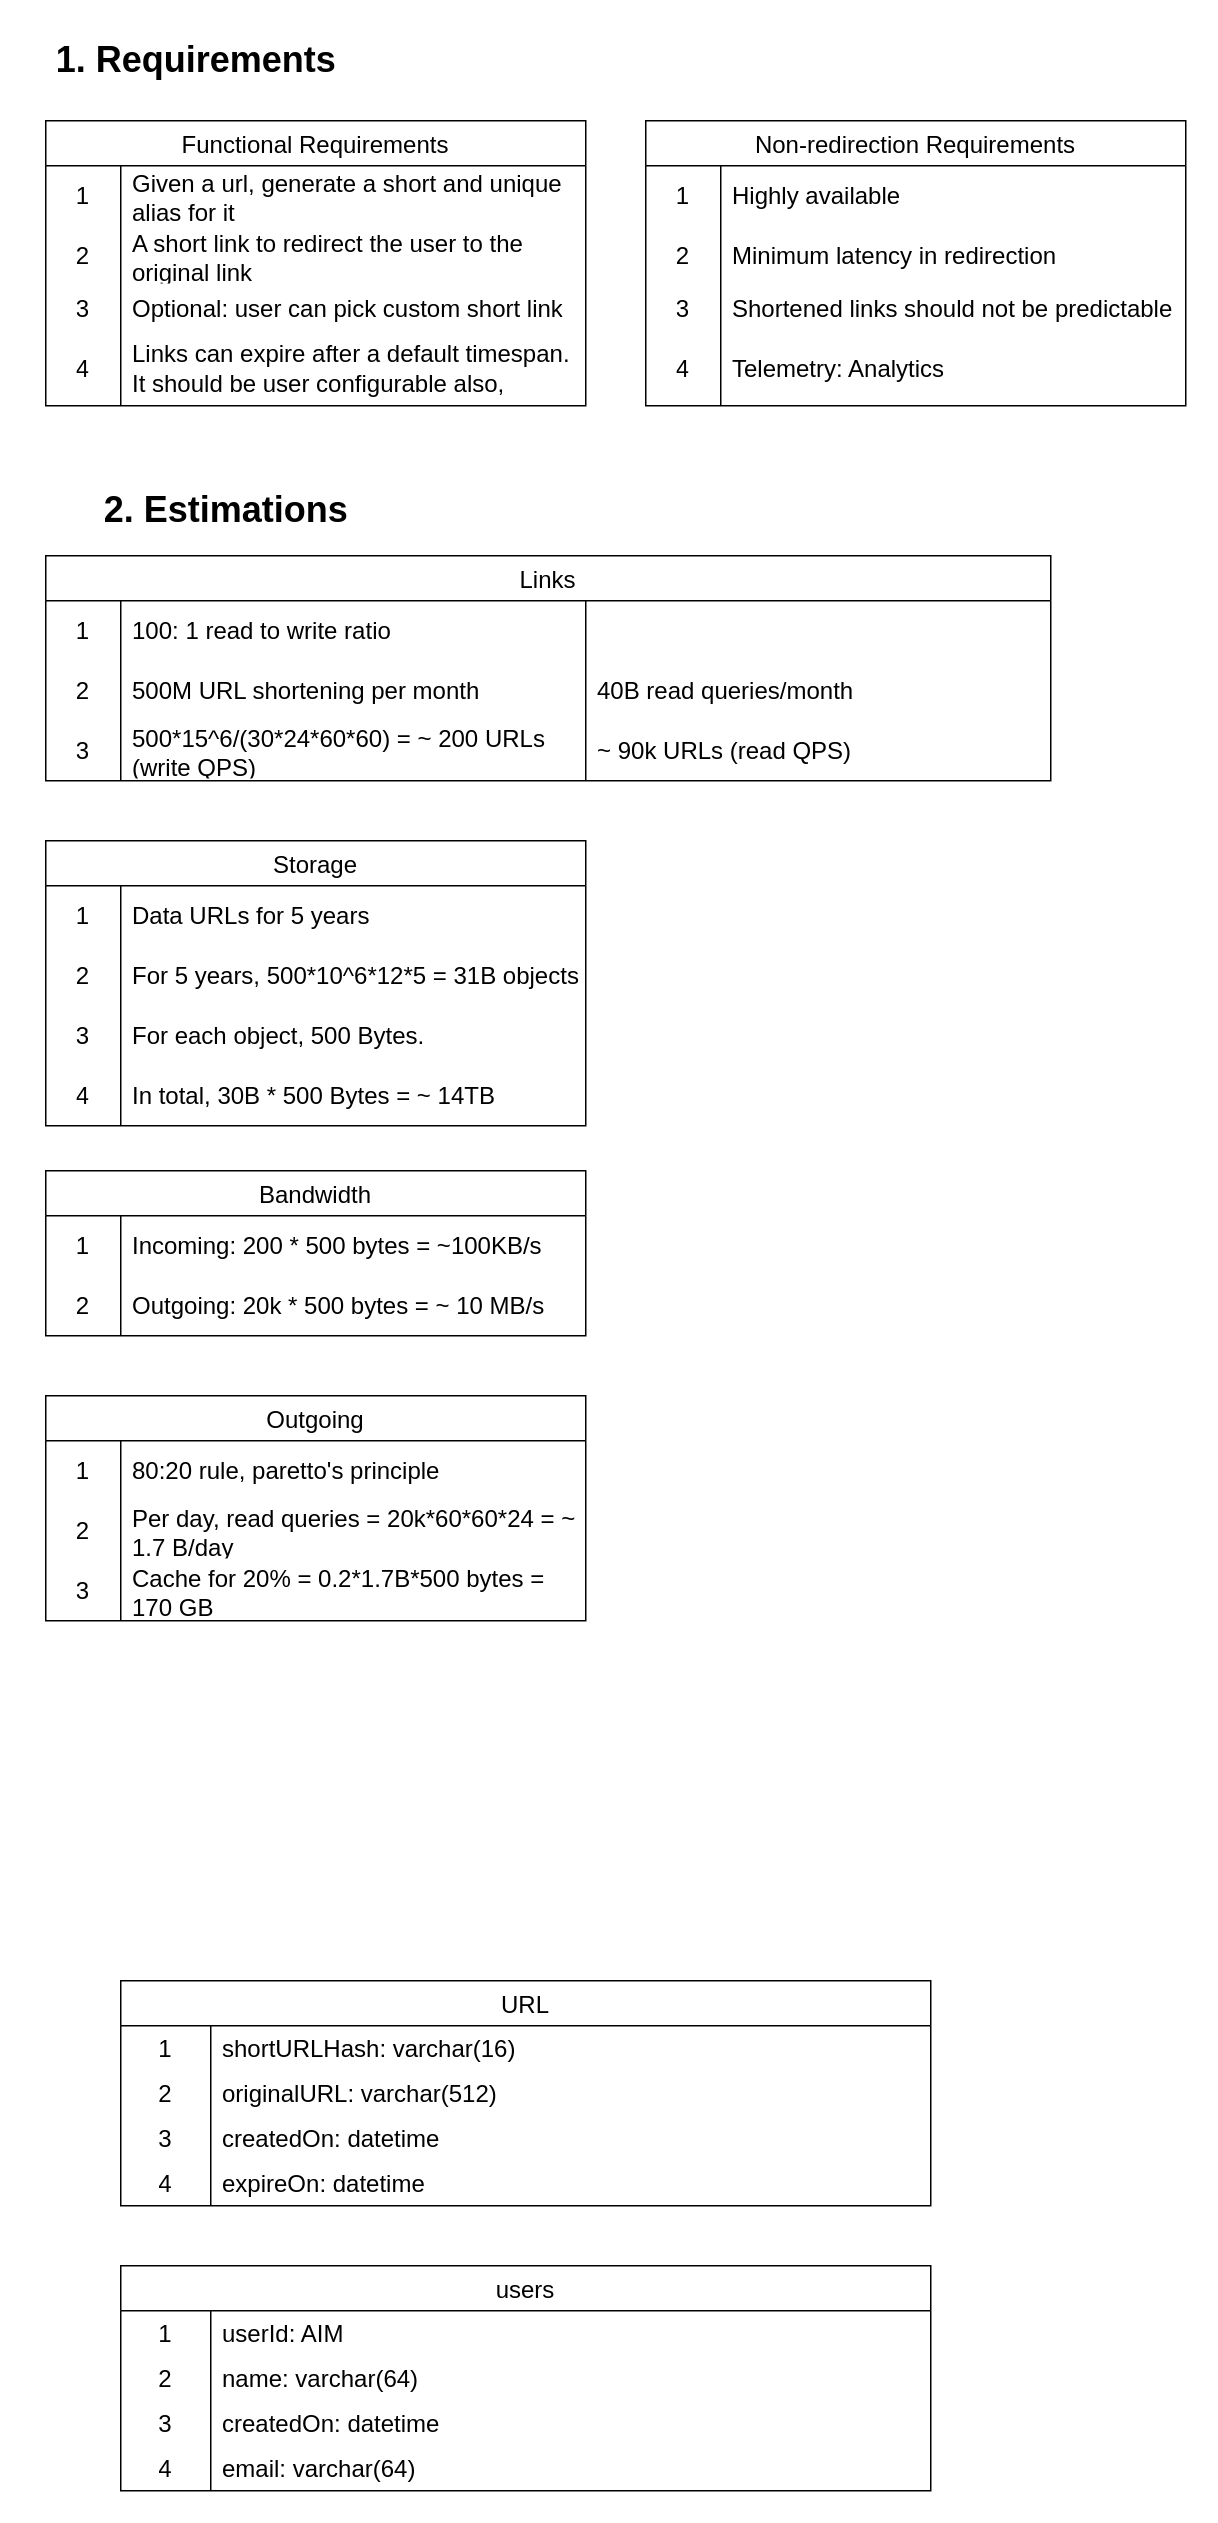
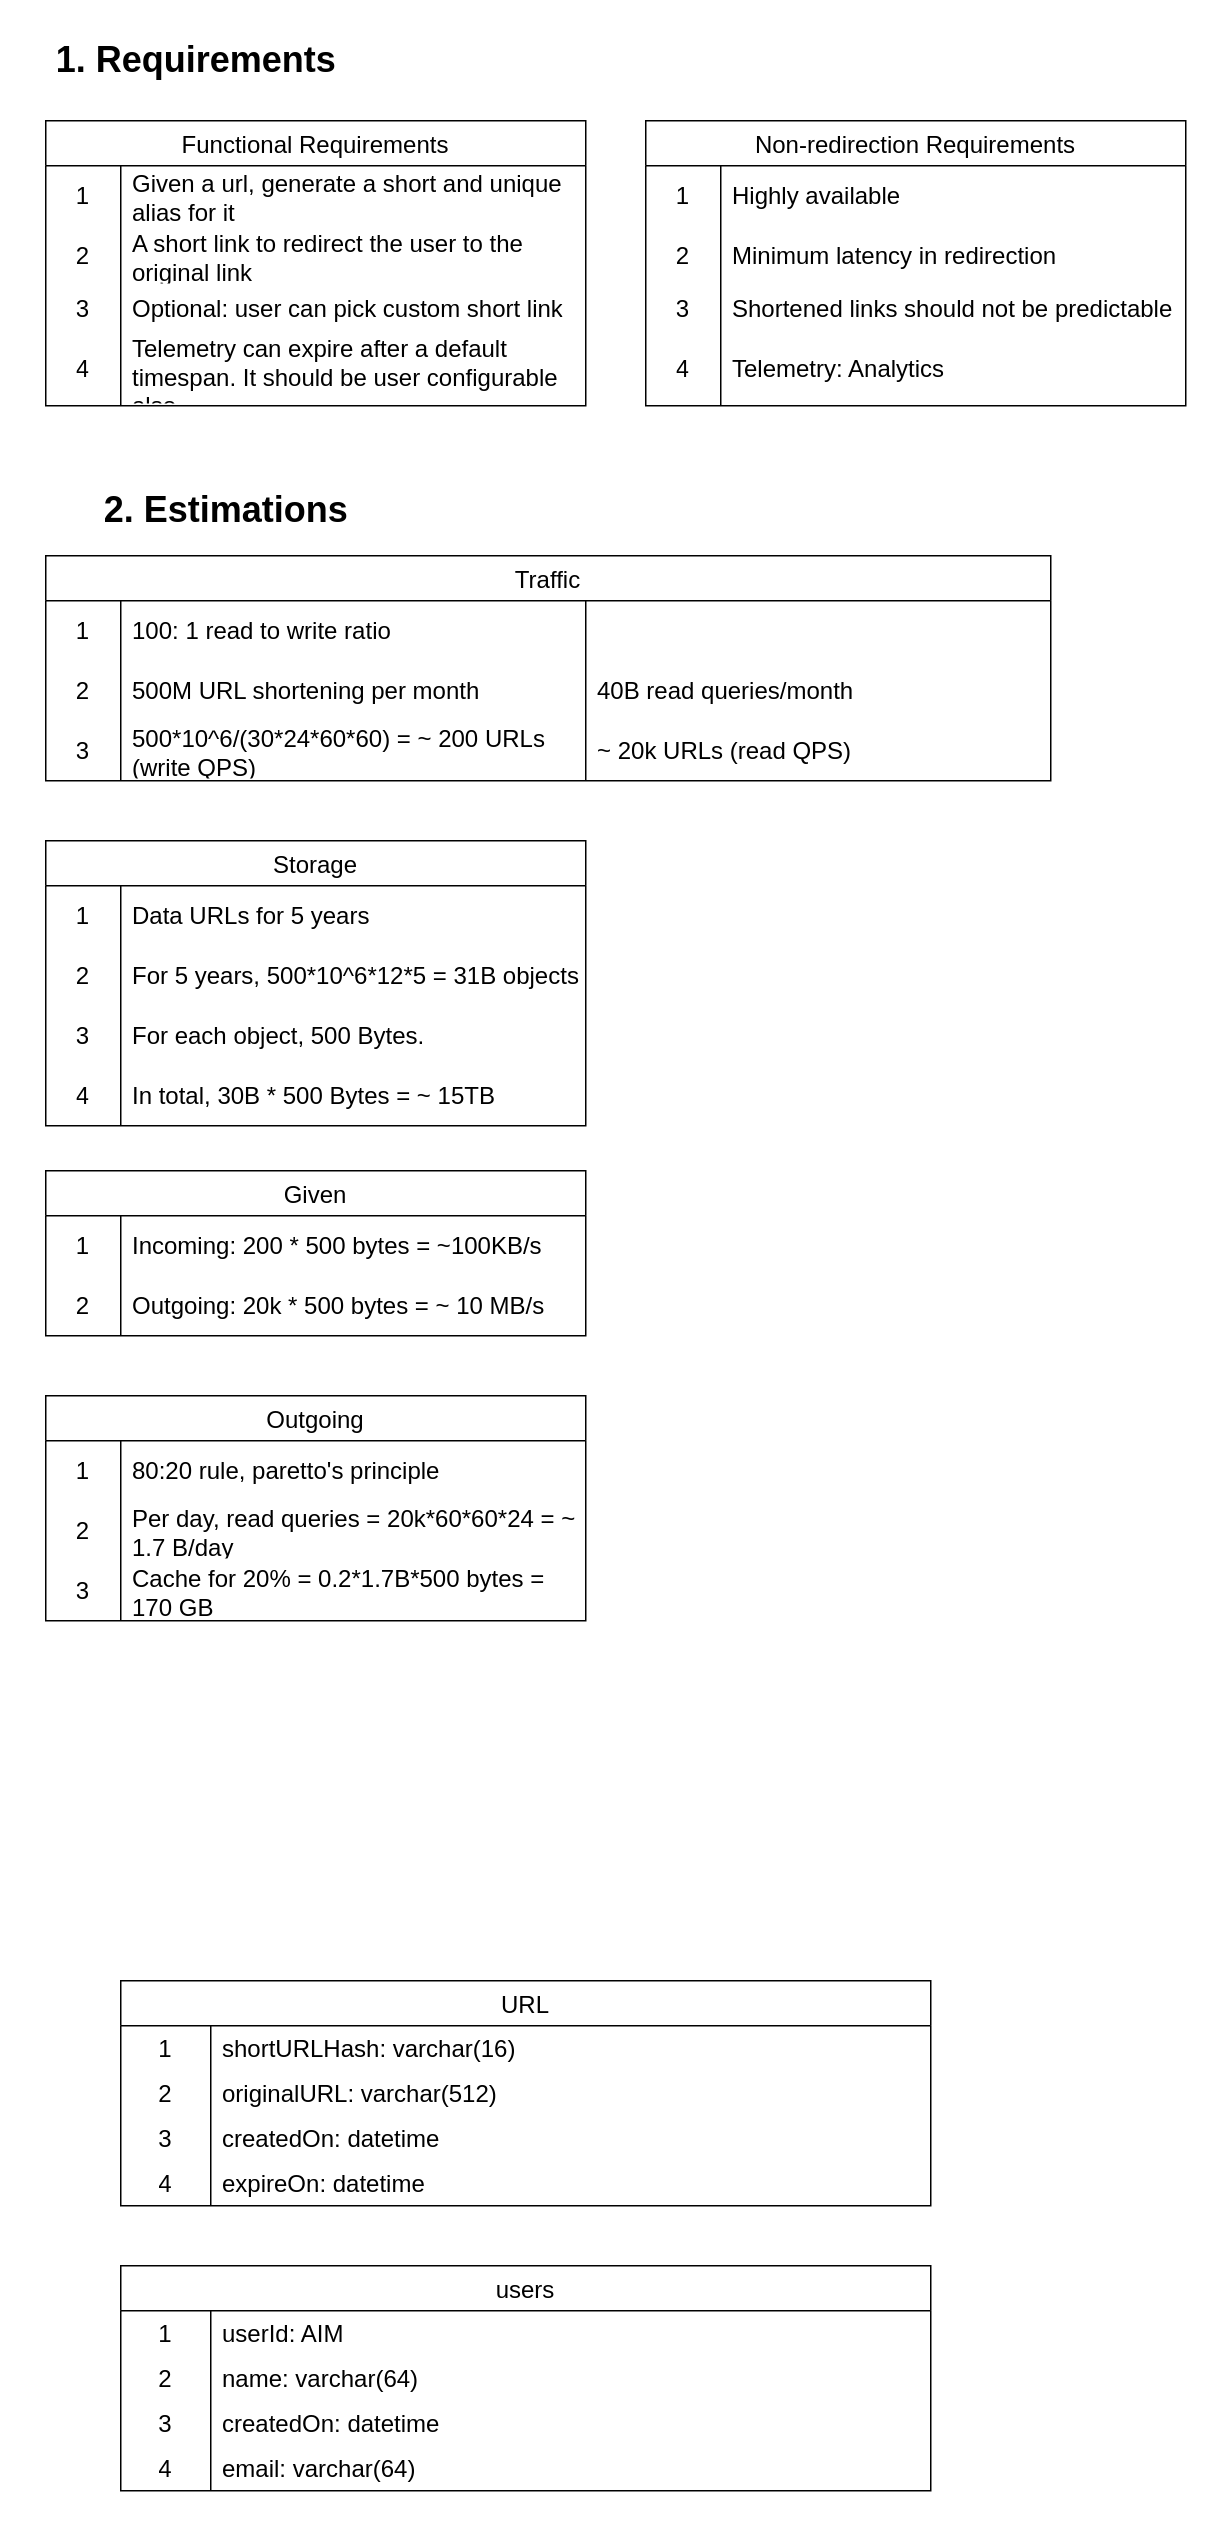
- <mxCell id="14" value="Links can expire after a default timespan. It should be user configurable also," style="shape=partialRectangle;html=1;whiteSpace=wrap;connectable=0;fillColor=none;top=0;left=0;bottom=0;right=0;align=left;spacingLeft=6;overflow=hidden;strokeColor=inherit;fontSize=16;" parent="12" vertex="1"><mxGeometry x="50" width="310" height="50" as="geometry"><mxRectangle width="310" height="50" as="alternateBounds" /></mxGeometry></mxCell>
+ <mxCell id="14" value="Telemetry can expire after a default timespan. It should be user configurable also," style="shape=partialRectangle;html=1;whiteSpace=wrap;connectable=0;fillColor=none;top=0;left=0;bottom=0;right=0;align=left;spacingLeft=6;overflow=hidden;strokeColor=inherit;fontSize=16;" parent="12" vertex="1"><mxGeometry x="50" width="310" height="50" as="geometry"><mxRectangle width="310" height="50" as="alternateBounds" /></mxGeometry></mxCell>
- <mxCell id="30" value="Links" style="shape=table;startSize=30;container=1;collapsible=0;childLayout=tableLayout;fixedRows=1;rowLines=0;fontStyle=0;strokeColor=default;fontSize=16;" parent="1" vertex="1"><mxGeometry x="30" y="370" width="670" height="150" as="geometry" /></mxCell>
+ <mxCell id="30" value="Traffic" style="shape=table;startSize=30;container=1;collapsible=0;childLayout=tableLayout;fixedRows=1;rowLines=0;fontStyle=0;strokeColor=default;fontSize=16;" parent="1" vertex="1"><mxGeometry x="30" y="370" width="670" height="150" as="geometry" /></mxCell>
- <mxCell id="41" value="500*15^6/(30*24*60*60) = ~ 200 URLs (write QPS)&amp;nbsp;" style="shape=partialRectangle;html=1;whiteSpace=wrap;connectable=0;fillColor=none;top=0;left=0;bottom=0;right=0;align=left;spacingLeft=6;overflow=hidden;strokeColor=inherit;fontSize=16;" parent="39" vertex="1"><mxGeometry x="50" width="310" height="40" as="geometry"><mxRectangle width="310" height="40" as="alternateBounds" /></mxGeometry></mxCell>
+ <mxCell id="41" value="500*10^6/(30*24*60*60) = ~ 200 URLs (write QPS)&amp;nbsp;" style="shape=partialRectangle;html=1;whiteSpace=wrap;connectable=0;fillColor=none;top=0;left=0;bottom=0;right=0;align=left;spacingLeft=6;overflow=hidden;strokeColor=inherit;fontSize=16;" parent="39" vertex="1"><mxGeometry x="50" width="310" height="40" as="geometry"><mxRectangle width="310" height="40" as="alternateBounds" /></mxGeometry></mxCell>
- <mxCell id="42" value="~ 90k URLs (read QPS)" style="shape=partialRectangle;html=1;whiteSpace=wrap;connectable=0;fillColor=none;top=0;left=0;bottom=0;right=0;align=left;spacingLeft=6;overflow=hidden;strokeColor=inherit;fontSize=16;" parent="39" vertex="1"><mxGeometry x="360" width="310" height="40" as="geometry"><mxRectangle width="310" height="40" as="alternateBounds" /></mxGeometry></mxCell>
+ <mxCell id="42" value="~ 20k URLs (read QPS)" style="shape=partialRectangle;html=1;whiteSpace=wrap;connectable=0;fillColor=none;top=0;left=0;bottom=0;right=0;align=left;spacingLeft=6;overflow=hidden;strokeColor=inherit;fontSize=16;" parent="39" vertex="1"><mxGeometry x="360" width="310" height="40" as="geometry"><mxRectangle width="310" height="40" as="alternateBounds" /></mxGeometry></mxCell>
- <mxCell id="55" value="In total, 30B * 500 Bytes = ~ 14TB" style="shape=partialRectangle;html=1;whiteSpace=wrap;connectable=0;fillColor=none;top=0;left=0;bottom=0;right=0;align=left;spacingLeft=6;overflow=hidden;strokeColor=inherit;fontSize=16;" parent="53" vertex="1"><mxGeometry x="50" width="310" height="40" as="geometry"><mxRectangle width="310" height="40" as="alternateBounds" /></mxGeometry></mxCell>
+ <mxCell id="55" value="In total, 30B * 500 Bytes = ~ 15TB" style="shape=partialRectangle;html=1;whiteSpace=wrap;connectable=0;fillColor=none;top=0;left=0;bottom=0;right=0;align=left;spacingLeft=6;overflow=hidden;strokeColor=inherit;fontSize=16;" parent="53" vertex="1"><mxGeometry x="50" width="310" height="40" as="geometry"><mxRectangle width="310" height="40" as="alternateBounds" /></mxGeometry></mxCell>
- <mxCell id="56" value="Bandwidth" style="shape=table;startSize=30;container=1;collapsible=0;childLayout=tableLayout;fixedRows=1;rowLines=0;fontStyle=0;strokeColor=default;fontSize=16;" parent="1" vertex="1"><mxGeometry x="30" y="780" width="360" height="110" as="geometry" /></mxCell>
+ <mxCell id="56" value="Given" style="shape=table;startSize=30;container=1;collapsible=0;childLayout=tableLayout;fixedRows=1;rowLines=0;fontStyle=0;strokeColor=default;fontSize=16;" parent="1" vertex="1"><mxGeometry x="30" y="780" width="360" height="110" as="geometry" /></mxCell>
